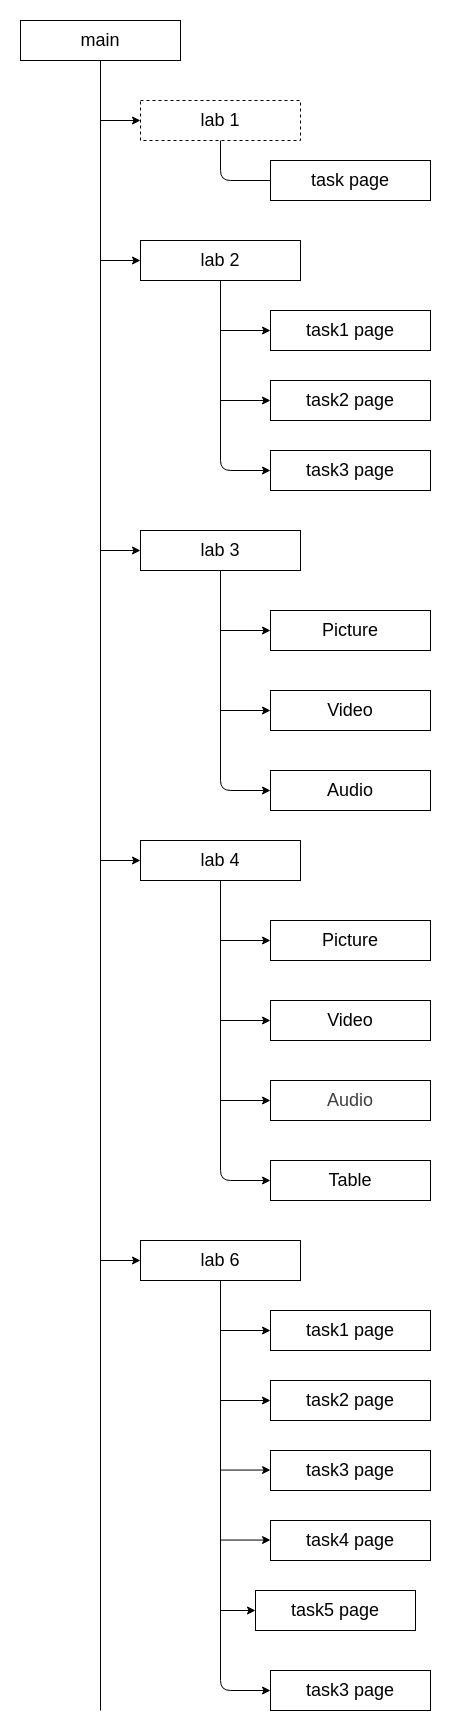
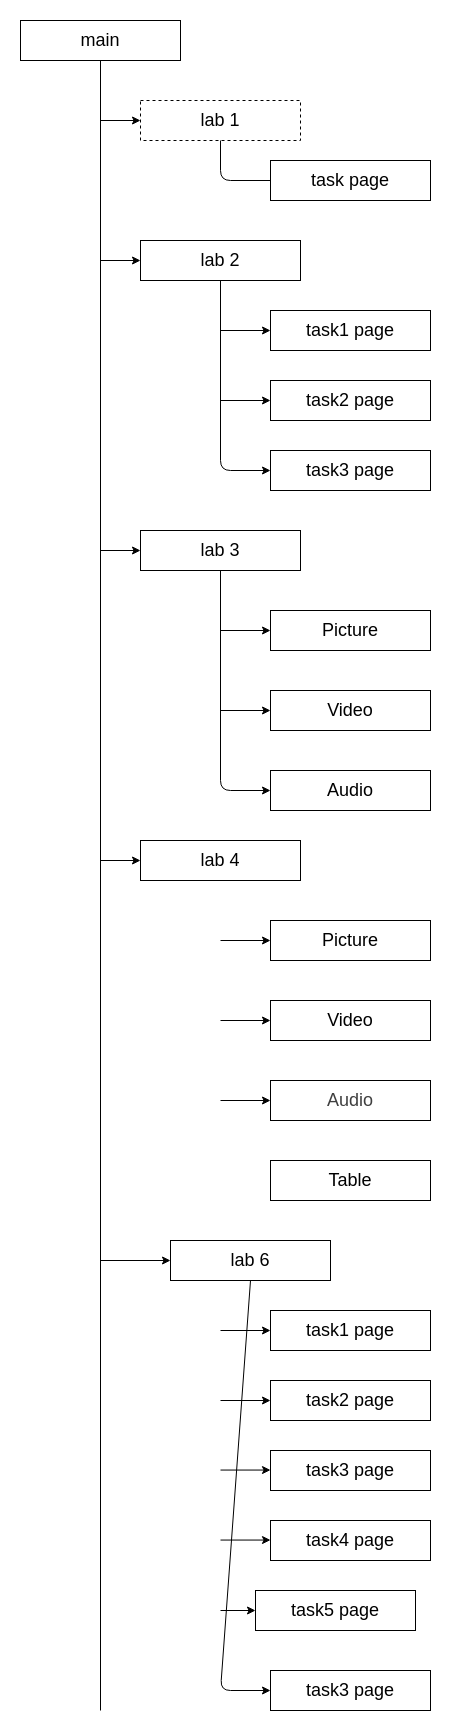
- <mxCell id="27" value="" style="endArrow=classic;html=1;exitX=0.5;exitY=1;exitDx=0;exitDy=0;entryX=0;entryY=0.5;entryDx=0;entryDy=0;" edge="1" parent="1" source="24" target="29"><mxGeometry width="50" height="50" relative="1" as="geometry"><mxPoint x="150" y="1060" as="sourcePoint" /><mxPoint x="220" y="1080" as="targetPoint" /><Array as="points"><mxPoint x="220" y="1180" /></Array></mxGeometry></mxCell>
- <mxCell id="34" value="&lt;font style=&quot;font-size: 18px;&quot;&gt;lab 6&lt;/font&gt;" style="rounded=0;whiteSpace=wrap;html=1;" vertex="1" parent="1"><mxGeometry x="140" y="1240" width="160" height="40" as="geometry" /></mxCell>
+ <mxCell id="34" value="&lt;font style=&quot;font-size: 18px;&quot;&gt;lab 6&lt;/font&gt;" style="rounded=0;whiteSpace=wrap;html=1;" vertex="1" parent="1"><mxGeometry x="170" y="1240" width="160" height="40" as="geometry" /></mxCell>
